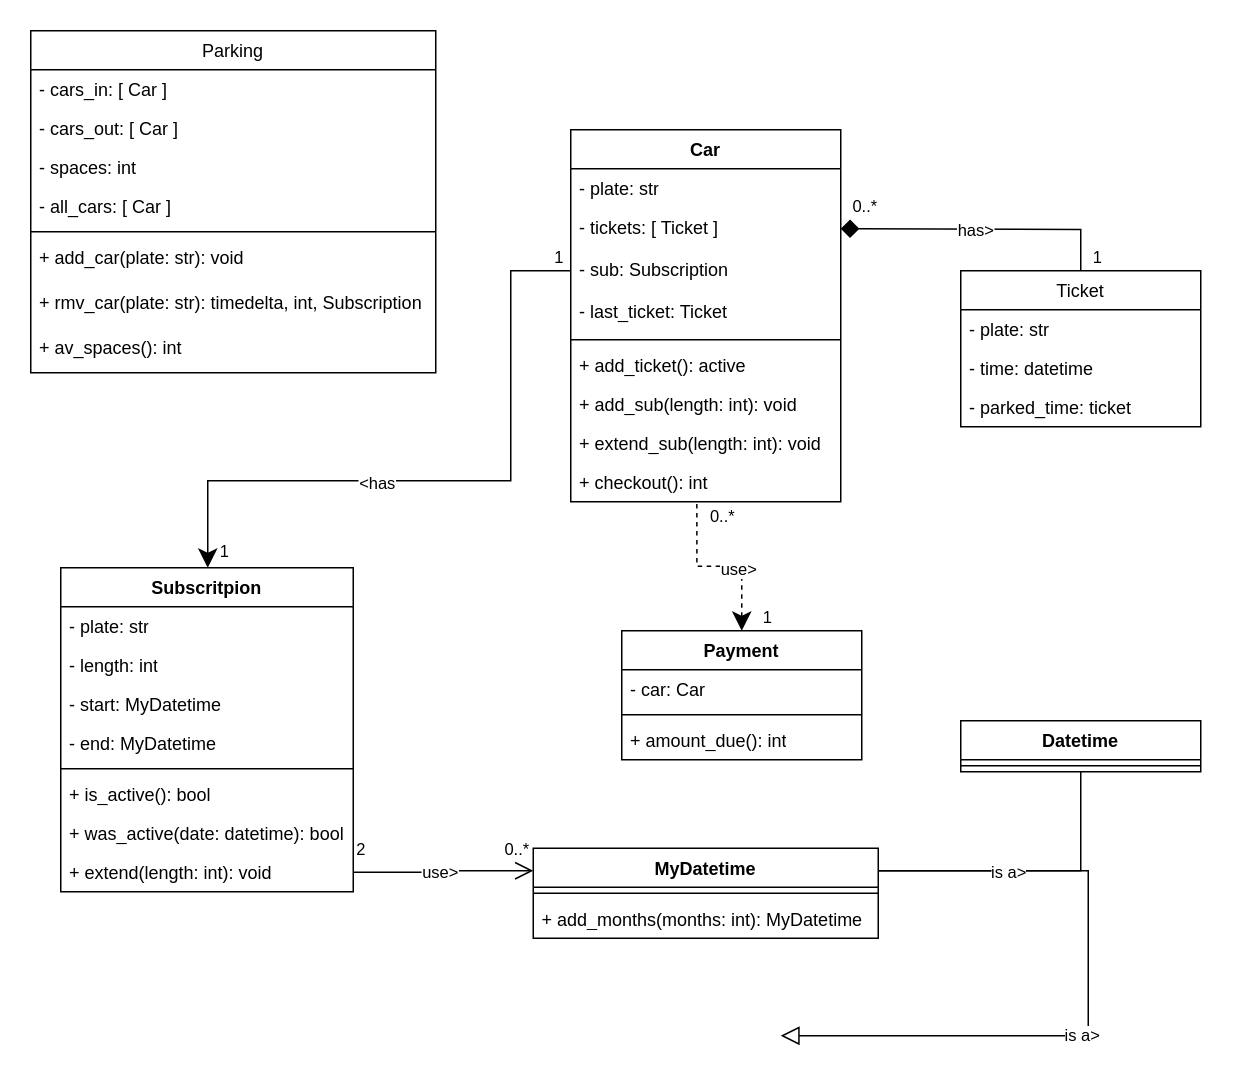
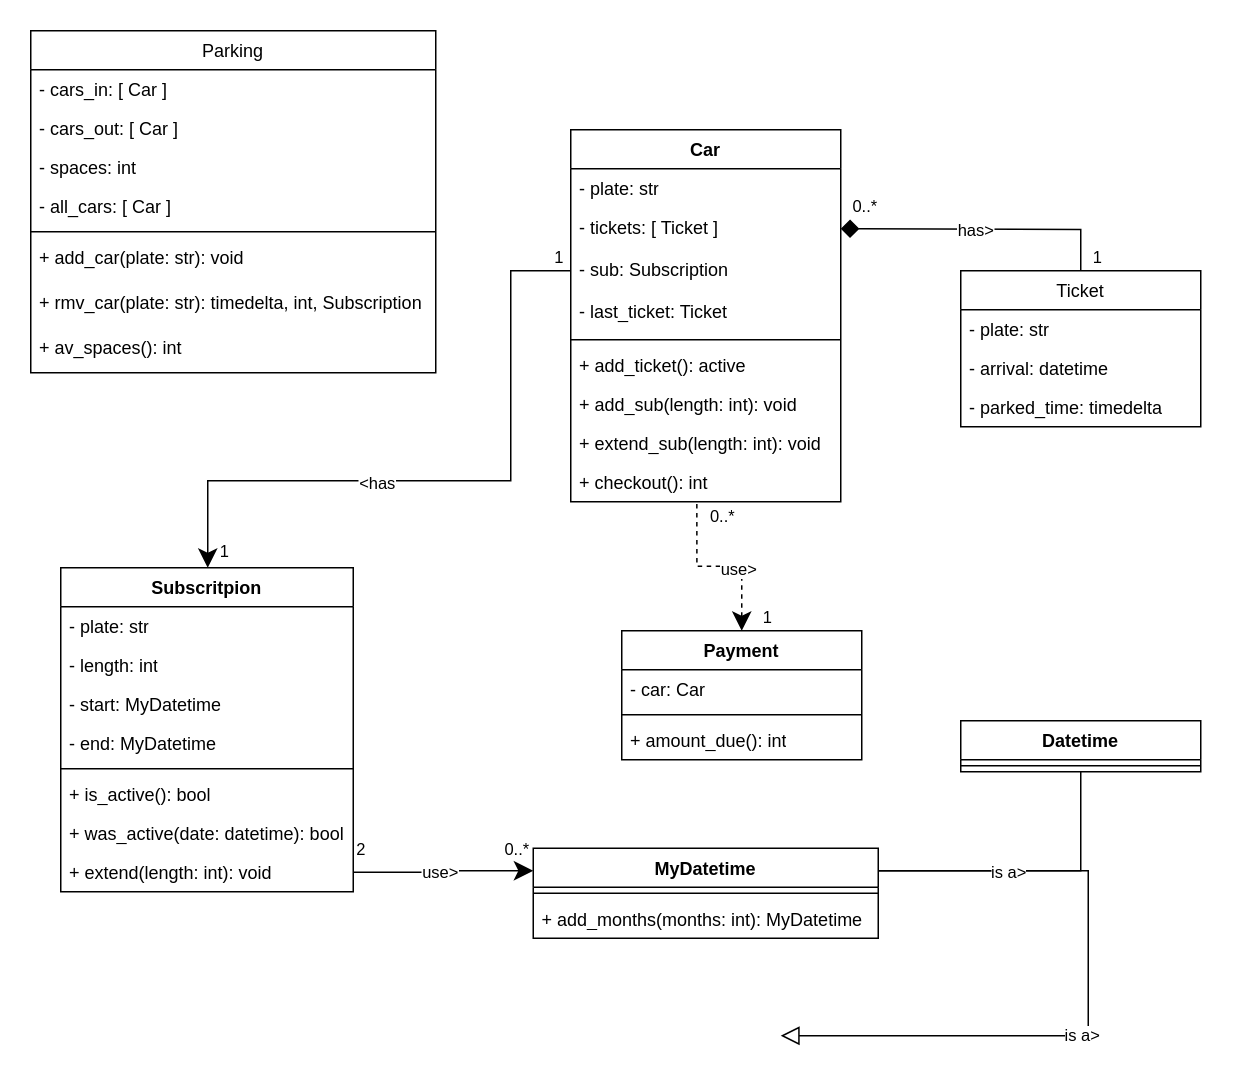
- <mxCell id="13" value="- time: datetime" style="text;align=left;verticalAlign=top;spacingLeft=4;spacingRight=4;overflow=hidden;rotatable=0;points=[[0,0.5],[1,0.5]];portConstraint=eastwest;" parent="11" vertex="1"><mxGeometry y="52" width="160" height="26" as="geometry" /></mxCell>
+ <mxCell id="13" value="- arrival: datetime" style="text;align=left;verticalAlign=top;spacingLeft=4;spacingRight=4;overflow=hidden;rotatable=0;points=[[0,0.5],[1,0.5]];portConstraint=eastwest;" parent="11" vertex="1"><mxGeometry y="52" width="160" height="26" as="geometry" /></mxCell>
- <mxCell id="14" value="- parked_time: ticket" style="text;align=left;verticalAlign=top;spacingLeft=4;spacingRight=4;overflow=hidden;rotatable=0;points=[[0,0.5],[1,0.5]];portConstraint=eastwest;" vertex="1" parent="11"><mxGeometry y="78" width="160" height="26" as="geometry" /></mxCell>
+ <mxCell id="14" value="- parked_time: timedelta" style="text;align=left;verticalAlign=top;spacingLeft=4;spacingRight=4;overflow=hidden;rotatable=0;points=[[0,0.5],[1,0.5]];portConstraint=eastwest;" vertex="1" parent="11"><mxGeometry y="78" width="160" height="26" as="geometry" /></mxCell>
- <mxCell id="51" style="edgeStyle=orthogonalEdgeStyle;rounded=0;orthogonalLoop=1;jettySize=auto;html=1;exitX=1;exitY=0.5;exitDx=0;exitDy=0;entryX=0;entryY=0.25;entryDx=0;entryDy=0;endSize=10;endArrow=open;" edge="1" parent="1" source="37" target="46"><mxGeometry relative="1" as="geometry" /></mxCell>
+ <mxCell id="51" style="edgeStyle=orthogonalEdgeStyle;rounded=0;orthogonalLoop=1;jettySize=auto;html=1;exitX=1;exitY=0.5;exitDx=0;exitDy=0;entryX=0;entryY=0.25;entryDx=0;entryDy=0;endSize=10;" edge="1" parent="1" source="37" target="46"><mxGeometry relative="1" as="geometry" /></mxCell>
